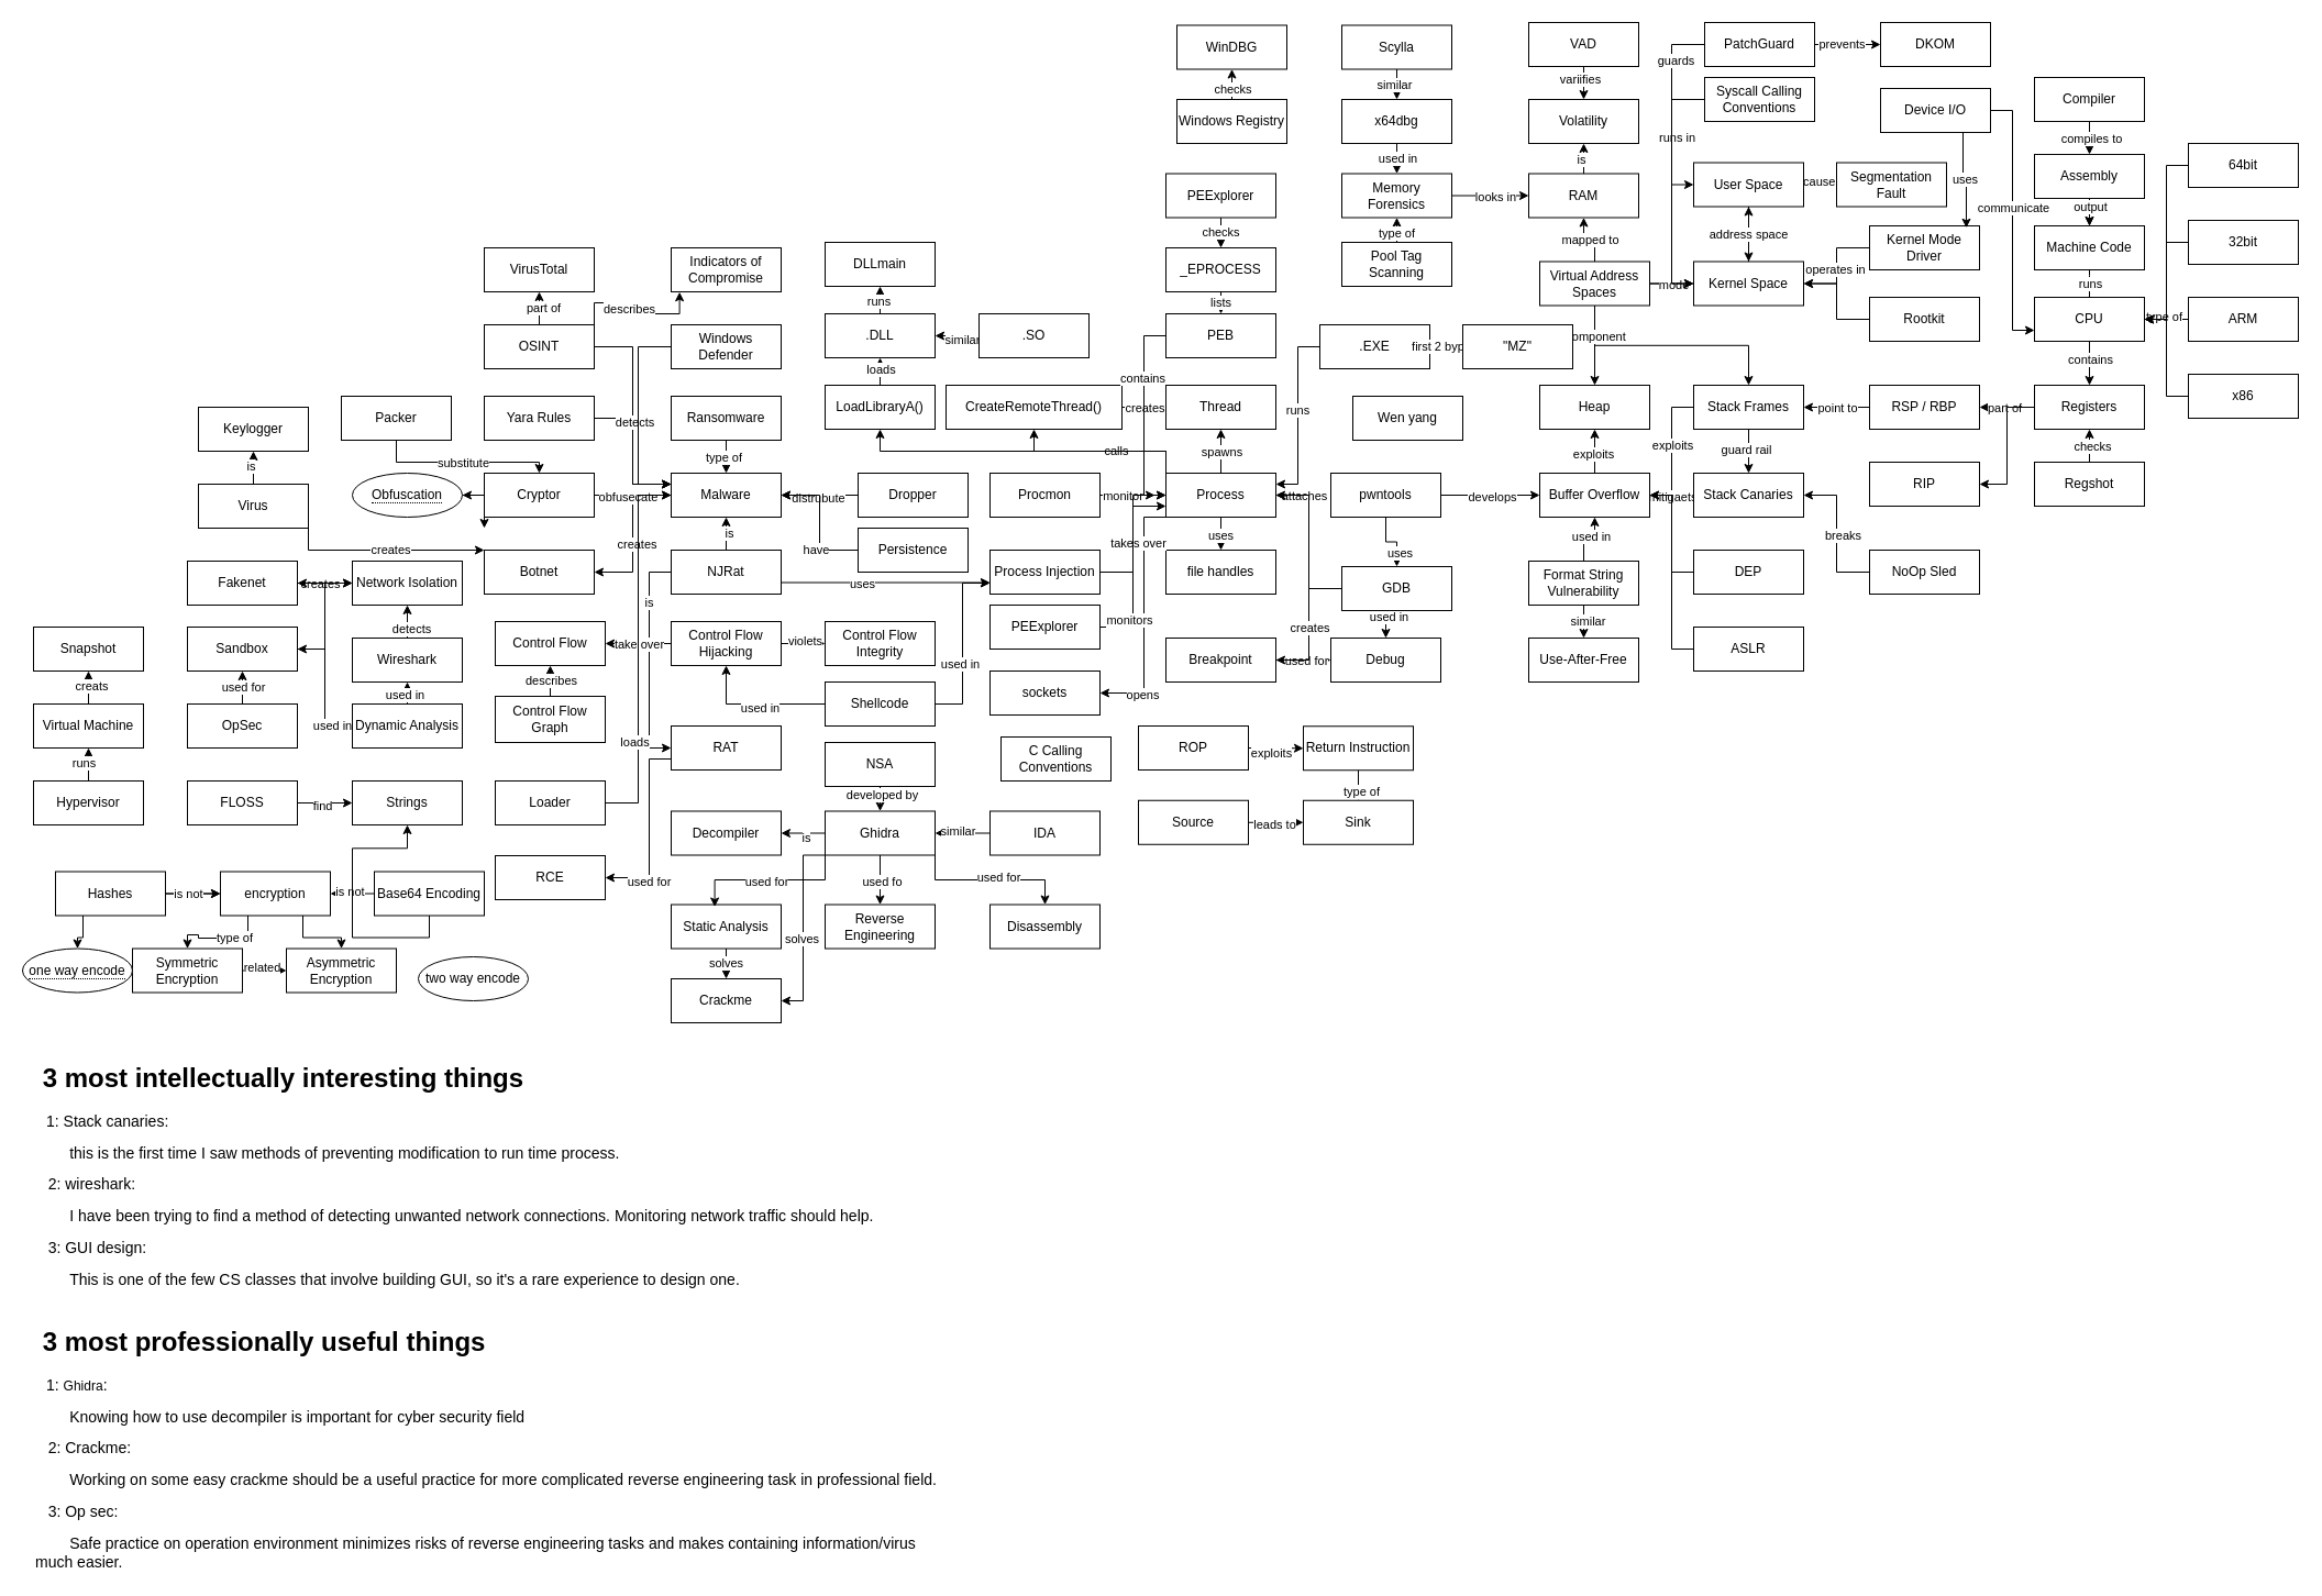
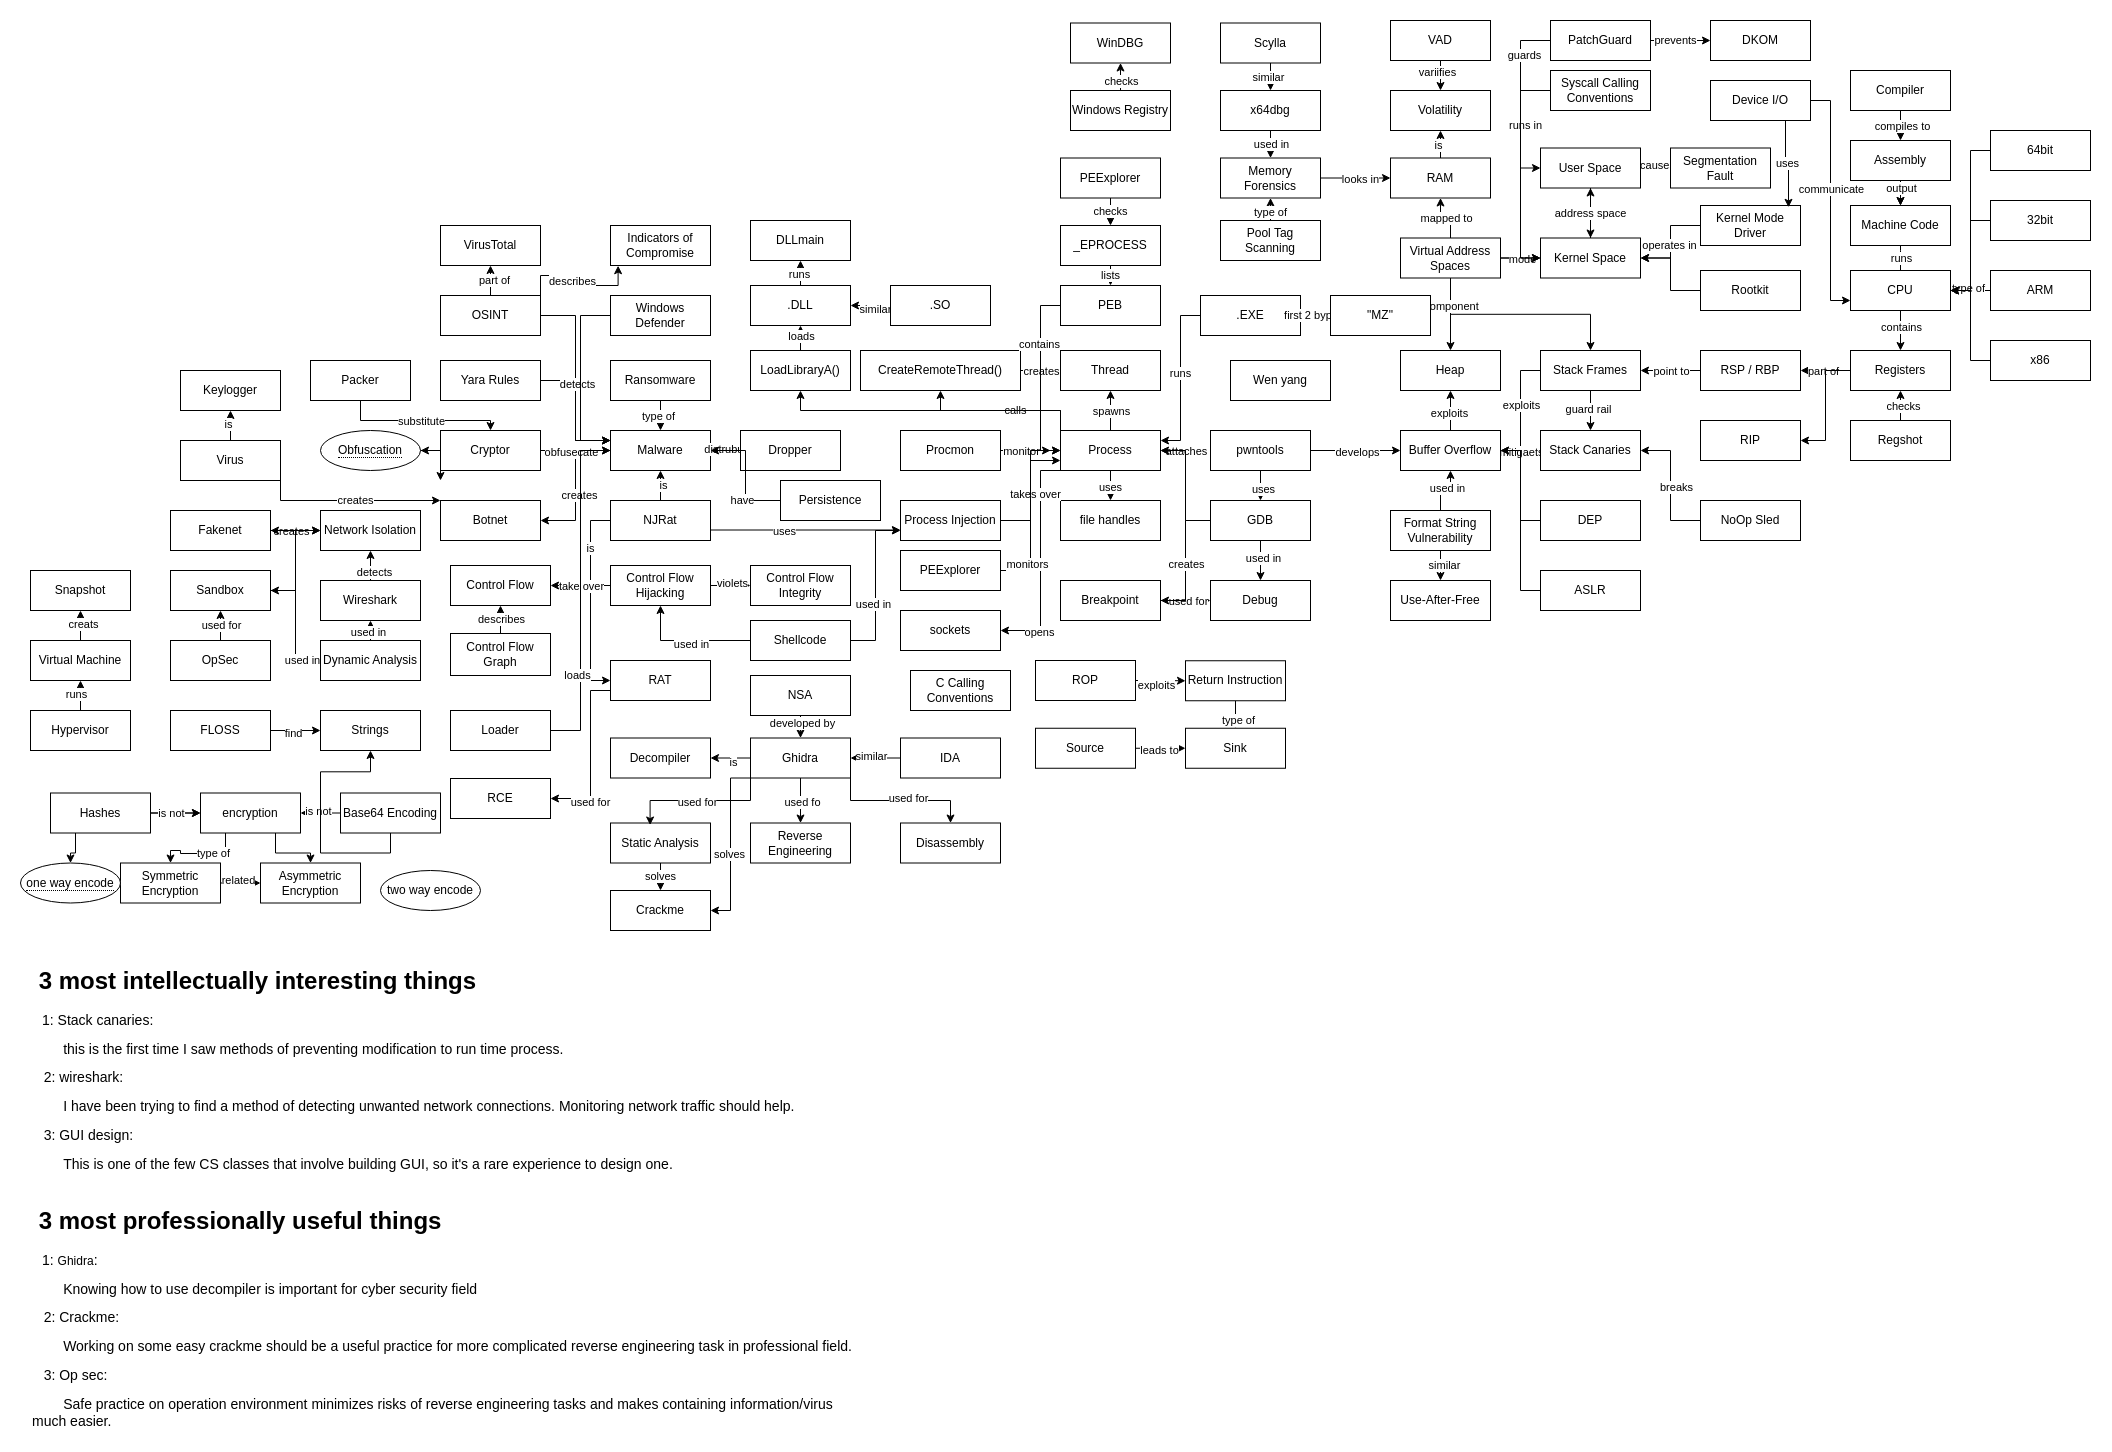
- <mxCell id="133" value="Dropper" style="whiteSpace=wrap;html=1;align=center;" vertex="1" parent="1"><mxGeometry x="780" y="430" width="100" height="40" as="geometry" /></mxCell>
+ <mxCell id="133" value="Dropper" style="whiteSpace=wrap;html=1;align=center;" vertex="1" parent="1"><mxGeometry x="740" y="430" width="100" height="40" as="geometry" /></mxCell>
- <mxCell id="139" value="GDB" style="whiteSpace=wrap;html=1;align=center;" vertex="1" parent="1"><mxGeometry x="1220" y="515" width="100" height="40" as="geometry" /></mxCell>
+ <mxCell id="139" value="GDB" style="whiteSpace=wrap;html=1;align=center;" vertex="1" parent="1"><mxGeometry x="1210" y="500" width="100" height="40" as="geometry" /></mxCell>
